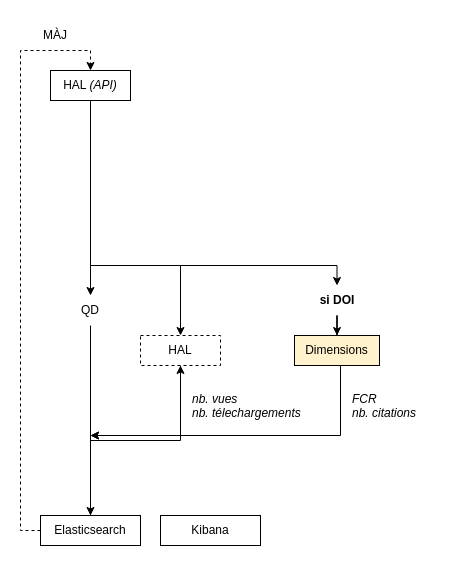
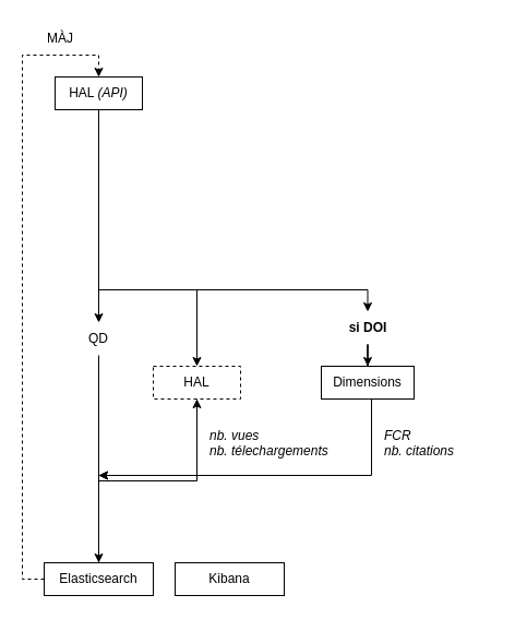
- <mxCell id="13" value="Dimensions" style="rounded=0;whiteSpace=wrap;html=1;fillColor=#fff2cc;" parent="1" vertex="1"><mxGeometry x="294" y="335" width="85" height="30" as="geometry" /></mxCell>
+ <mxCell id="13" value="Dimensions" style="rounded=0;whiteSpace=wrap;html=1;" parent="1" vertex="1"><mxGeometry x="294" y="335" width="85" height="30" as="geometry" /></mxCell>
